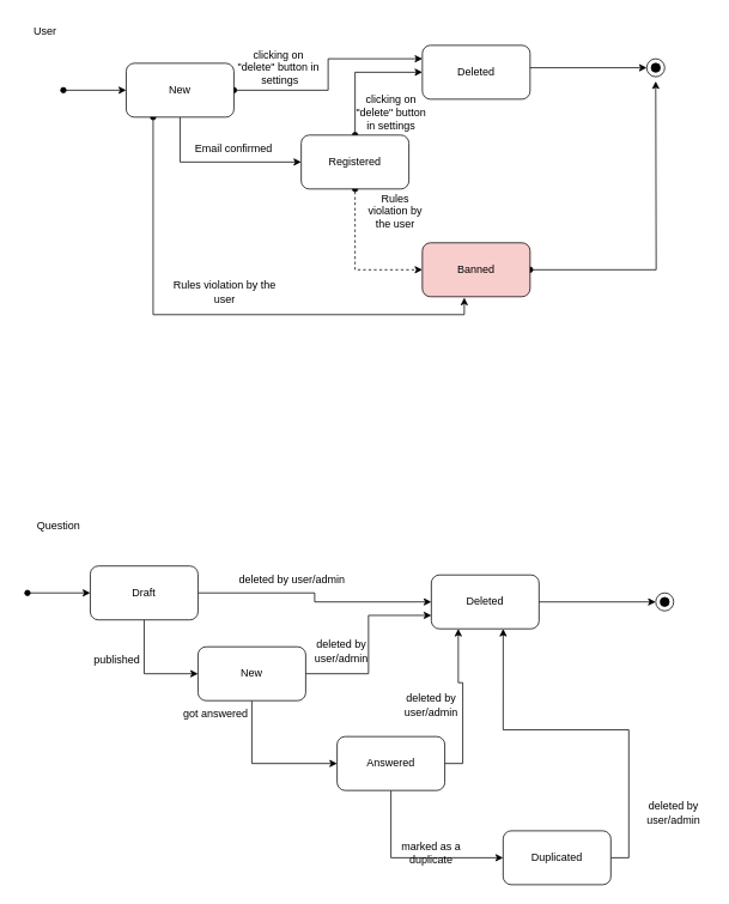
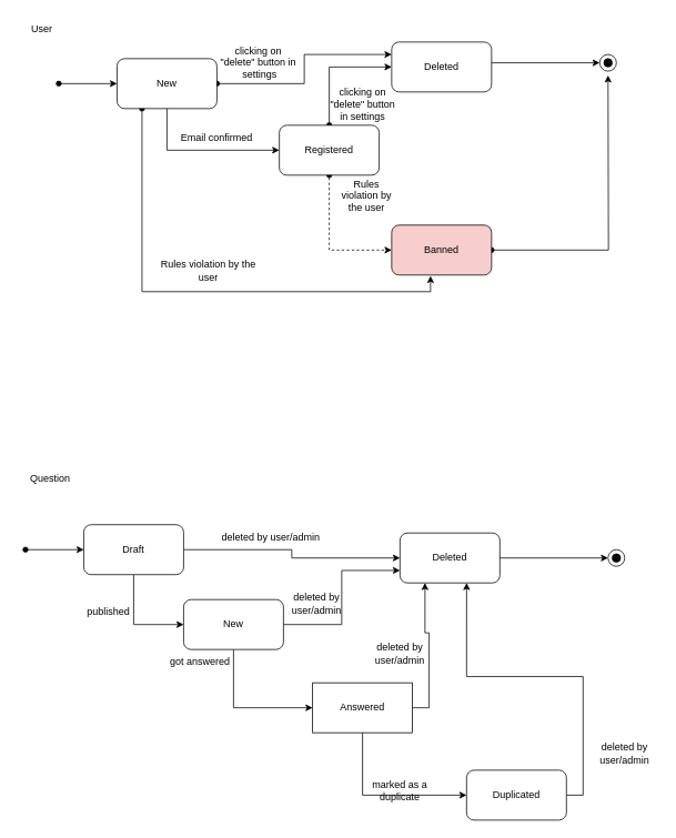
- <mxCell id="31" value="Question" style="text;html=1;strokeColor=none;fillColor=none;align=center;verticalAlign=middle;whiteSpace=wrap;rounded=0;" vertex="1" parent="1"><mxGeometry x="35" y="570" width="60" height="30" as="geometry" /></mxCell>
+ <mxCell id="31" value="Question" style="text;html=1;strokeColor=none;fillColor=none;align=center;verticalAlign=middle;whiteSpace=wrap;rounded=0;" vertex="1" parent="1"><mxGeometry x="30" y="560" width="60" height="30" as="geometry" /></mxCell>
- <mxCell id="19" value="Answered" style="rounded=1;whiteSpace=wrap;html=1;" vertex="1" parent="1"><mxGeometry x="375" y="820" width="120" height="60" as="geometry" /></mxCell>
+ <mxCell id="19" value="Answered" style="whiteSpace=wrap;html=1;rounded=0;" vertex="1" parent="1"><mxGeometry x="375" y="820" width="120" height="60" as="geometry" /></mxCell>
